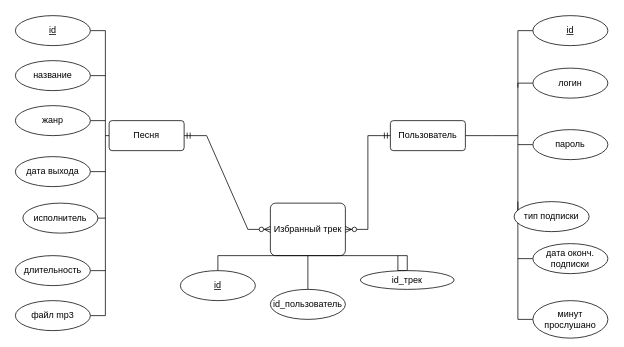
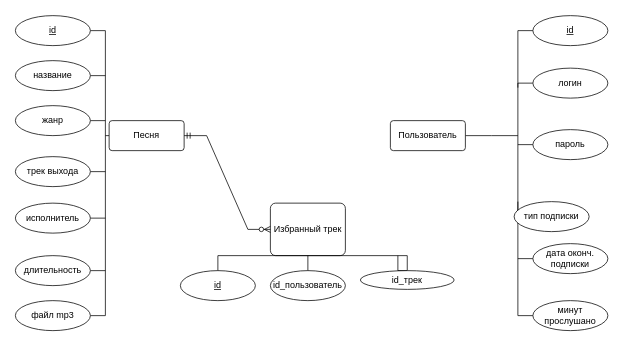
- <mxCell id="39" value="дата выхода" style="ellipse;whiteSpace=wrap;html=1;align=center;aspect=fixed;" parent="1" vertex="1"><mxGeometry x="20" y="208" width="100" height="40" as="geometry" /></mxCell>
+ <mxCell id="39" value="трек выхода" style="ellipse;whiteSpace=wrap;html=1;align=center;aspect=fixed;" parent="1" vertex="1"><mxGeometry x="20" y="208" width="100" height="40" as="geometry" /></mxCell>
- <mxCell id="31" value="" style="edgeStyle=entityRelationEdgeStyle;fontSize=12;html=1;endArrow=ERzeroToMany;startArrow=ERmandOne;rounded=0;exitX=0;exitY=0.5;exitDx=0;exitDy=0;entryX=1;entryY=0.5;entryDx=0;entryDy=0;" parent="1" source="5" target="7" edge="1"><mxGeometry width="100" height="100" relative="1" as="geometry"><mxPoint x="480" y="260" as="sourcePoint" /><mxPoint x="380" y="160" as="targetPoint" /></mxGeometry></mxCell>
- <mxCell id="26" value="исполнитель" style="ellipse;whiteSpace=wrap;html=1;align=center;aspect=fixed;" parent="1" vertex="1"><mxGeometry x="30" y="270" width="100" height="40" as="geometry" /></mxCell>
+ <mxCell id="26" value="исполнитель" style="ellipse;whiteSpace=wrap;html=1;align=center;aspect=fixed;" parent="1" vertex="1"><mxGeometry x="20" y="270" width="100" height="40" as="geometry" /></mxCell>
- <mxCell id="35" value="id_пользователь" style="ellipse;whiteSpace=wrap;html=1;align=center;aspect=fixed;" parent="1" vertex="1"><mxGeometry x="360" y="385" width="100" height="40" as="geometry" /></mxCell>
+ <mxCell id="35" value="id_пользователь" style="ellipse;whiteSpace=wrap;html=1;align=center;aspect=fixed;" parent="1" vertex="1"><mxGeometry x="360" y="360" width="100" height="40" as="geometry" /></mxCell>
- <mxCell id="18" value="минут прослушано" style="ellipse;whiteSpace=wrap;html=1;align=center;aspect=fixed;" parent="1" vertex="1"><mxGeometry x="710" y="400" width="100" height="50" as="geometry" /></mxCell>
+ <mxCell id="18" value="минут прослушано" style="ellipse;whiteSpace=wrap;html=1;align=center;aspect=fixed;" parent="1" vertex="1"><mxGeometry x="710" y="400" width="100" height="40" as="geometry" /></mxCell>
